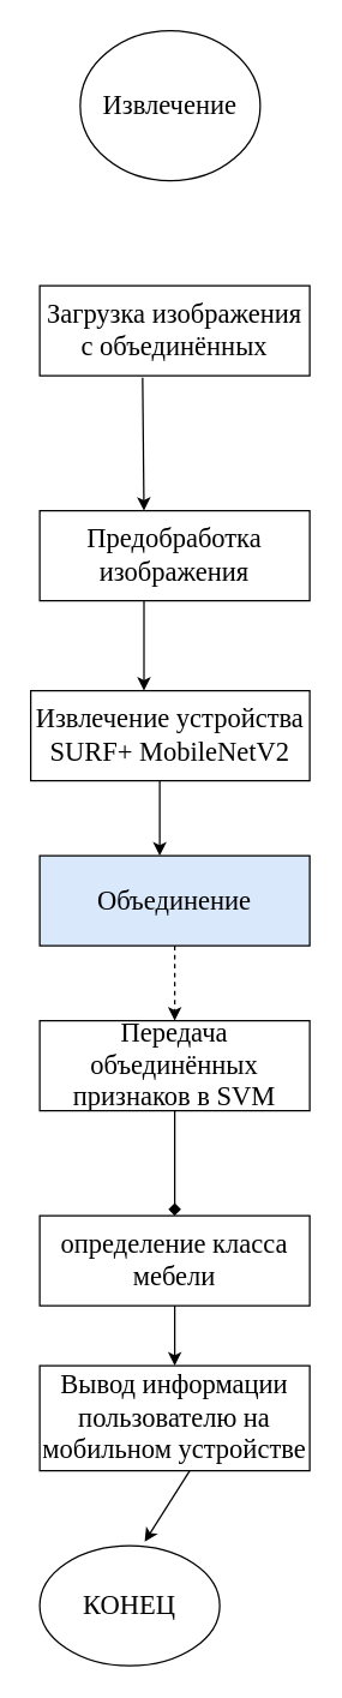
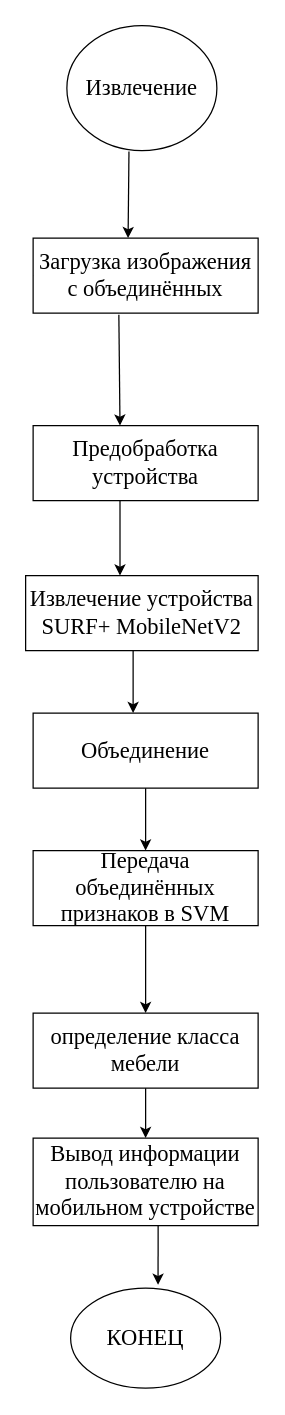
+ <mxCell id="6" value="" style="endArrow=classic;html=1;rounded=0;entryX=0.422;entryY=0;entryDx=0;entryDy=0;entryPerimeter=0;fontFamily=Times New Roman;fontSize=18;exitX=0.414;exitY=1.007;exitDx=0;exitDy=0;exitPerimeter=0;" edge="1" parent="1" source="2" target="5"><mxGeometry width="50" height="50" relative="1" as="geometry"><mxPoint x="85.5" y="120" as="sourcePoint" /><mxPoint x="85.5" y="180" as="targetPoint" /></mxGeometry></mxCell>
- <mxCell id="7" value="&lt;font&gt;Предобработка изображения&lt;/font&gt;" style="rounded=0;whiteSpace=wrap;html=1;fontFamily=Times New Roman;fontSize=18;" vertex="1" parent="1"><mxGeometry x="26" y="340" width="180" height="60" as="geometry" /></mxCell>
+ <mxCell id="7" value="&lt;font&gt;Предобработка устройства&lt;/font&gt;" style="rounded=0;whiteSpace=wrap;html=1;fontFamily=Times New Roman;fontSize=18;" vertex="1" parent="1"><mxGeometry x="26" y="340" width="180" height="60" as="geometry" /></mxCell>
- <mxCell id="11" value="Объединение" style="rounded=0;whiteSpace=wrap;html=1;fontFamily=Times New Roman;fontSize=18;fillColor=#dae8fc;" vertex="1" parent="1"><mxGeometry x="26" y="570" width="180" height="60" as="geometry" /></mxCell>
+ <mxCell id="11" value="Объединение" style="rounded=0;whiteSpace=wrap;html=1;fontFamily=Times New Roman;fontSize=18;" vertex="1" parent="1"><mxGeometry x="26" y="570" width="180" height="60" as="geometry" /></mxCell>
- <mxCell id="13" value="" style="endArrow=classic;html=1;rounded=0;entryX=0.5;entryY=0;entryDx=0;entryDy=0;exitX=0.5;exitY=1;exitDx=0;exitDy=0;fontFamily=Times New Roman;fontSize=18;dashed=1;" edge="1" parent="1" source="11" target="12"><mxGeometry width="50" height="50" relative="1" as="geometry"><mxPoint x="100.5" y="630" as="sourcePoint" /><mxPoint x="100.5" y="680" as="targetPoint" /></mxGeometry></mxCell>
+ <mxCell id="13" value="" style="endArrow=classic;html=1;rounded=0;entryX=0.5;entryY=0;entryDx=0;entryDy=0;exitX=0.5;exitY=1;exitDx=0;exitDy=0;fontFamily=Times New Roman;fontSize=18;" edge="1" parent="1" source="11" target="12"><mxGeometry width="50" height="50" relative="1" as="geometry"><mxPoint x="100.5" y="630" as="sourcePoint" /><mxPoint x="100.5" y="680" as="targetPoint" /></mxGeometry></mxCell>
- <mxCell id="15" value="" style="endArrow=diamond;html=1;rounded=0;entryX=0.5;entryY=0;entryDx=0;entryDy=0;exitX=0.5;exitY=1;exitDx=0;exitDy=0;fontFamily=Times New Roman;fontSize=18;" edge="1" parent="1" source="12" target="14"><mxGeometry width="50" height="50" relative="1" as="geometry"><mxPoint x="86" y="770" as="sourcePoint" /><mxPoint x="86" y="817" as="targetPoint" /></mxGeometry></mxCell>
+ <mxCell id="15" value="" style="endArrow=classic;html=1;rounded=0;entryX=0.5;entryY=0;entryDx=0;entryDy=0;exitX=0.5;exitY=1;exitDx=0;exitDy=0;fontFamily=Times New Roman;fontSize=18;" edge="1" parent="1" source="12" target="14"><mxGeometry width="50" height="50" relative="1" as="geometry"><mxPoint x="86" y="770" as="sourcePoint" /><mxPoint x="86" y="817" as="targetPoint" /></mxGeometry></mxCell>
- <mxCell id="18" value="КОНЕЦ" style="ellipse;whiteSpace=wrap;html=1;fontFamily=Times New Roman;fontSize=18;" vertex="1" parent="1"><mxGeometry x="26" y="1030" width="120" height="80" as="geometry" /></mxCell>
+ <mxCell id="18" value="КОНЕЦ" style="ellipse;whiteSpace=wrap;html=1;fontFamily=Times New Roman;fontSize=18;" vertex="1" parent="1"><mxGeometry x="56" y="1030" width="120" height="80" as="geometry" /></mxCell>
